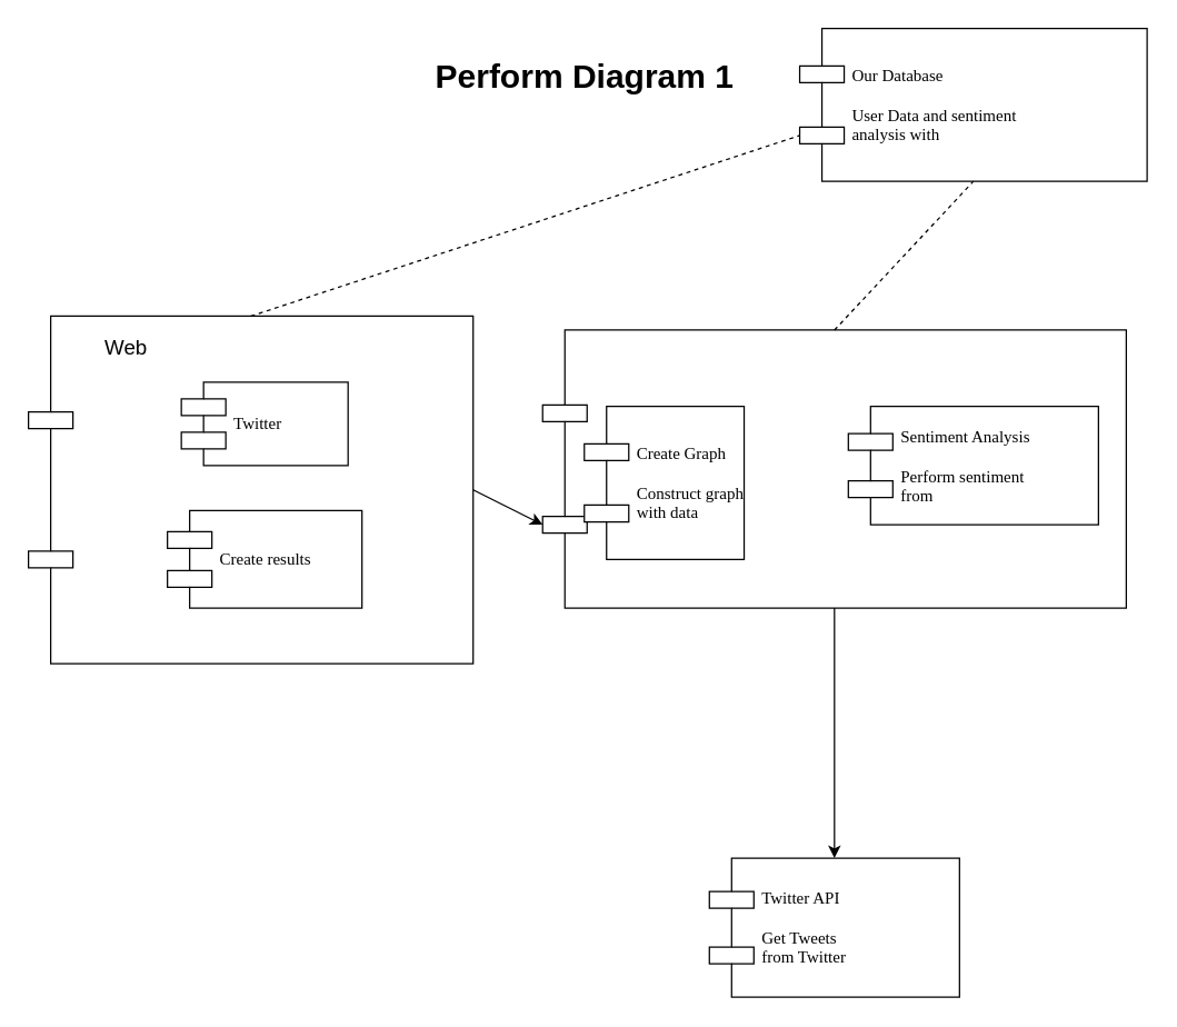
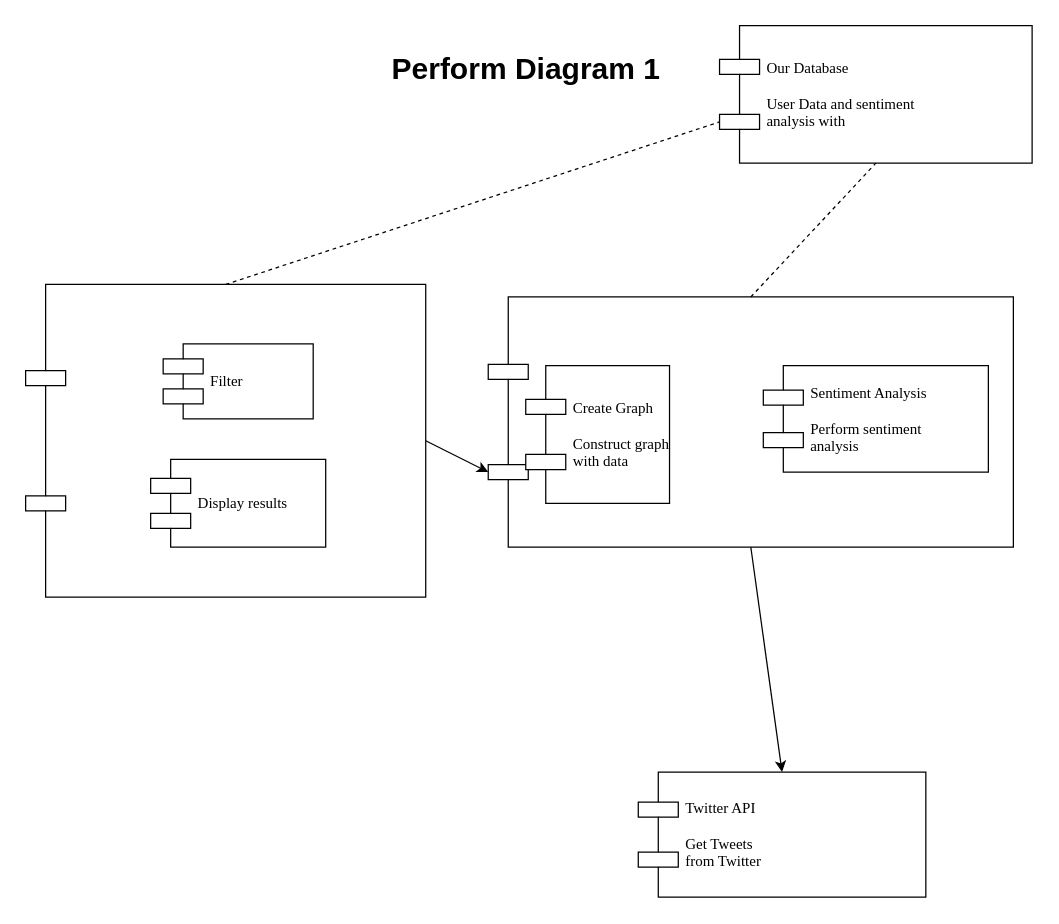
- <mxCell id="11" value="&lt;span style=&quot;font-weight: normal&quot;&gt;&lt;font style=&quot;font-size: 15px&quot;&gt;Web&lt;/font&gt;&lt;/span&gt;" style="text;strokeColor=none;fillColor=none;html=1;fontSize=24;fontStyle=1;verticalAlign=middle;align=center;" vertex="1" parent="1"><mxGeometry x="40" y="227" width="100" height="40" as="geometry" /></mxCell>
- <mxCell id="4" value="Twitter" style="shape=component;align=left;spacingLeft=36;rounded=0;shadow=0;comic=0;labelBackgroundColor=none;strokeColor=#000000;strokeWidth=1;fillColor=#ffffff;fontFamily=Verdana;fontSize=12;fontColor=#000000;html=1;" parent="1" vertex="1"><mxGeometry x="130" y="274.5" width="120" height="60" as="geometry" /></mxCell>
+ <mxCell id="4" value="Filter" style="shape=component;align=left;spacingLeft=36;rounded=0;shadow=0;comic=0;labelBackgroundColor=none;strokeColor=#000000;strokeWidth=1;fillColor=#ffffff;fontFamily=Verdana;fontSize=12;fontColor=#000000;html=1;" parent="1" vertex="1"><mxGeometry x="130" y="274.5" width="120" height="60" as="geometry" /></mxCell>
- <mxCell id="7" value="Sentiment Analysis&lt;br&gt;&lt;br&gt;Perform sentiment&amp;nbsp;&lt;br&gt;from&lt;br&gt;" style="shape=component;align=left;spacingLeft=36;rounded=0;shadow=0;comic=0;labelBackgroundColor=none;strokeColor=#000000;strokeWidth=1;fillColor=#ffffff;fontFamily=Verdana;fontSize=12;fontColor=#000000;html=1;" vertex="1" parent="1"><mxGeometry x="610" y="292" width="180" height="85" as="geometry" /></mxCell>
+ <mxCell id="7" value="Sentiment Analysis&lt;br&gt;&lt;br&gt;Perform sentiment&amp;nbsp;&lt;br&gt;analysis&lt;br&gt;" style="shape=component;align=left;spacingLeft=36;rounded=0;shadow=0;comic=0;labelBackgroundColor=none;strokeColor=#000000;strokeWidth=1;fillColor=#ffffff;fontFamily=Verdana;fontSize=12;fontColor=#000000;html=1;" vertex="1" parent="1"><mxGeometry x="610" y="292" width="180" height="85" as="geometry" /></mxCell>
- <mxCell id="9" value="Create results" style="shape=component;align=left;spacingLeft=36;rounded=0;shadow=0;comic=0;labelBackgroundColor=none;strokeColor=#000000;strokeWidth=1;fillColor=#ffffff;fontFamily=Verdana;fontSize=12;fontColor=#000000;html=1;" vertex="1" parent="1"><mxGeometry x="120" y="367" width="140" height="70" as="geometry" /></mxCell>
+ <mxCell id="9" value="Display results" style="shape=component;align=left;spacingLeft=36;rounded=0;shadow=0;comic=0;labelBackgroundColor=none;strokeColor=#000000;strokeWidth=1;fillColor=#ffffff;fontFamily=Verdana;fontSize=12;fontColor=#000000;html=1;" vertex="1" parent="1"><mxGeometry x="120" y="367" width="140" height="70" as="geometry" /></mxCell>
- <mxCell id="6" value="Twitter API&lt;br&gt;&lt;br&gt;Get Tweets &lt;br&gt;from Twitter&lt;br&gt;" style="shape=component;align=left;spacingLeft=36;rounded=0;shadow=0;comic=0;labelBackgroundColor=none;strokeColor=#000000;strokeWidth=1;fillColor=#ffffff;fontFamily=Verdana;fontSize=12;fontColor=#000000;html=1;" parent="1" vertex="1"><mxGeometry x="510" y="617" width="180" height="100" as="geometry" /></mxCell>
+ <mxCell id="6" value="Twitter API&lt;br&gt;&lt;br&gt;Get Tweets &lt;br&gt;from Twitter&lt;br&gt;" style="shape=component;align=left;spacingLeft=36;rounded=0;shadow=0;comic=0;labelBackgroundColor=none;strokeColor=#000000;strokeWidth=1;fillColor=#ffffff;fontFamily=Verdana;fontSize=12;fontColor=#000000;html=1;" parent="1" vertex="1"><mxGeometry x="510" y="617" width="230" height="100" as="geometry" /></mxCell>
